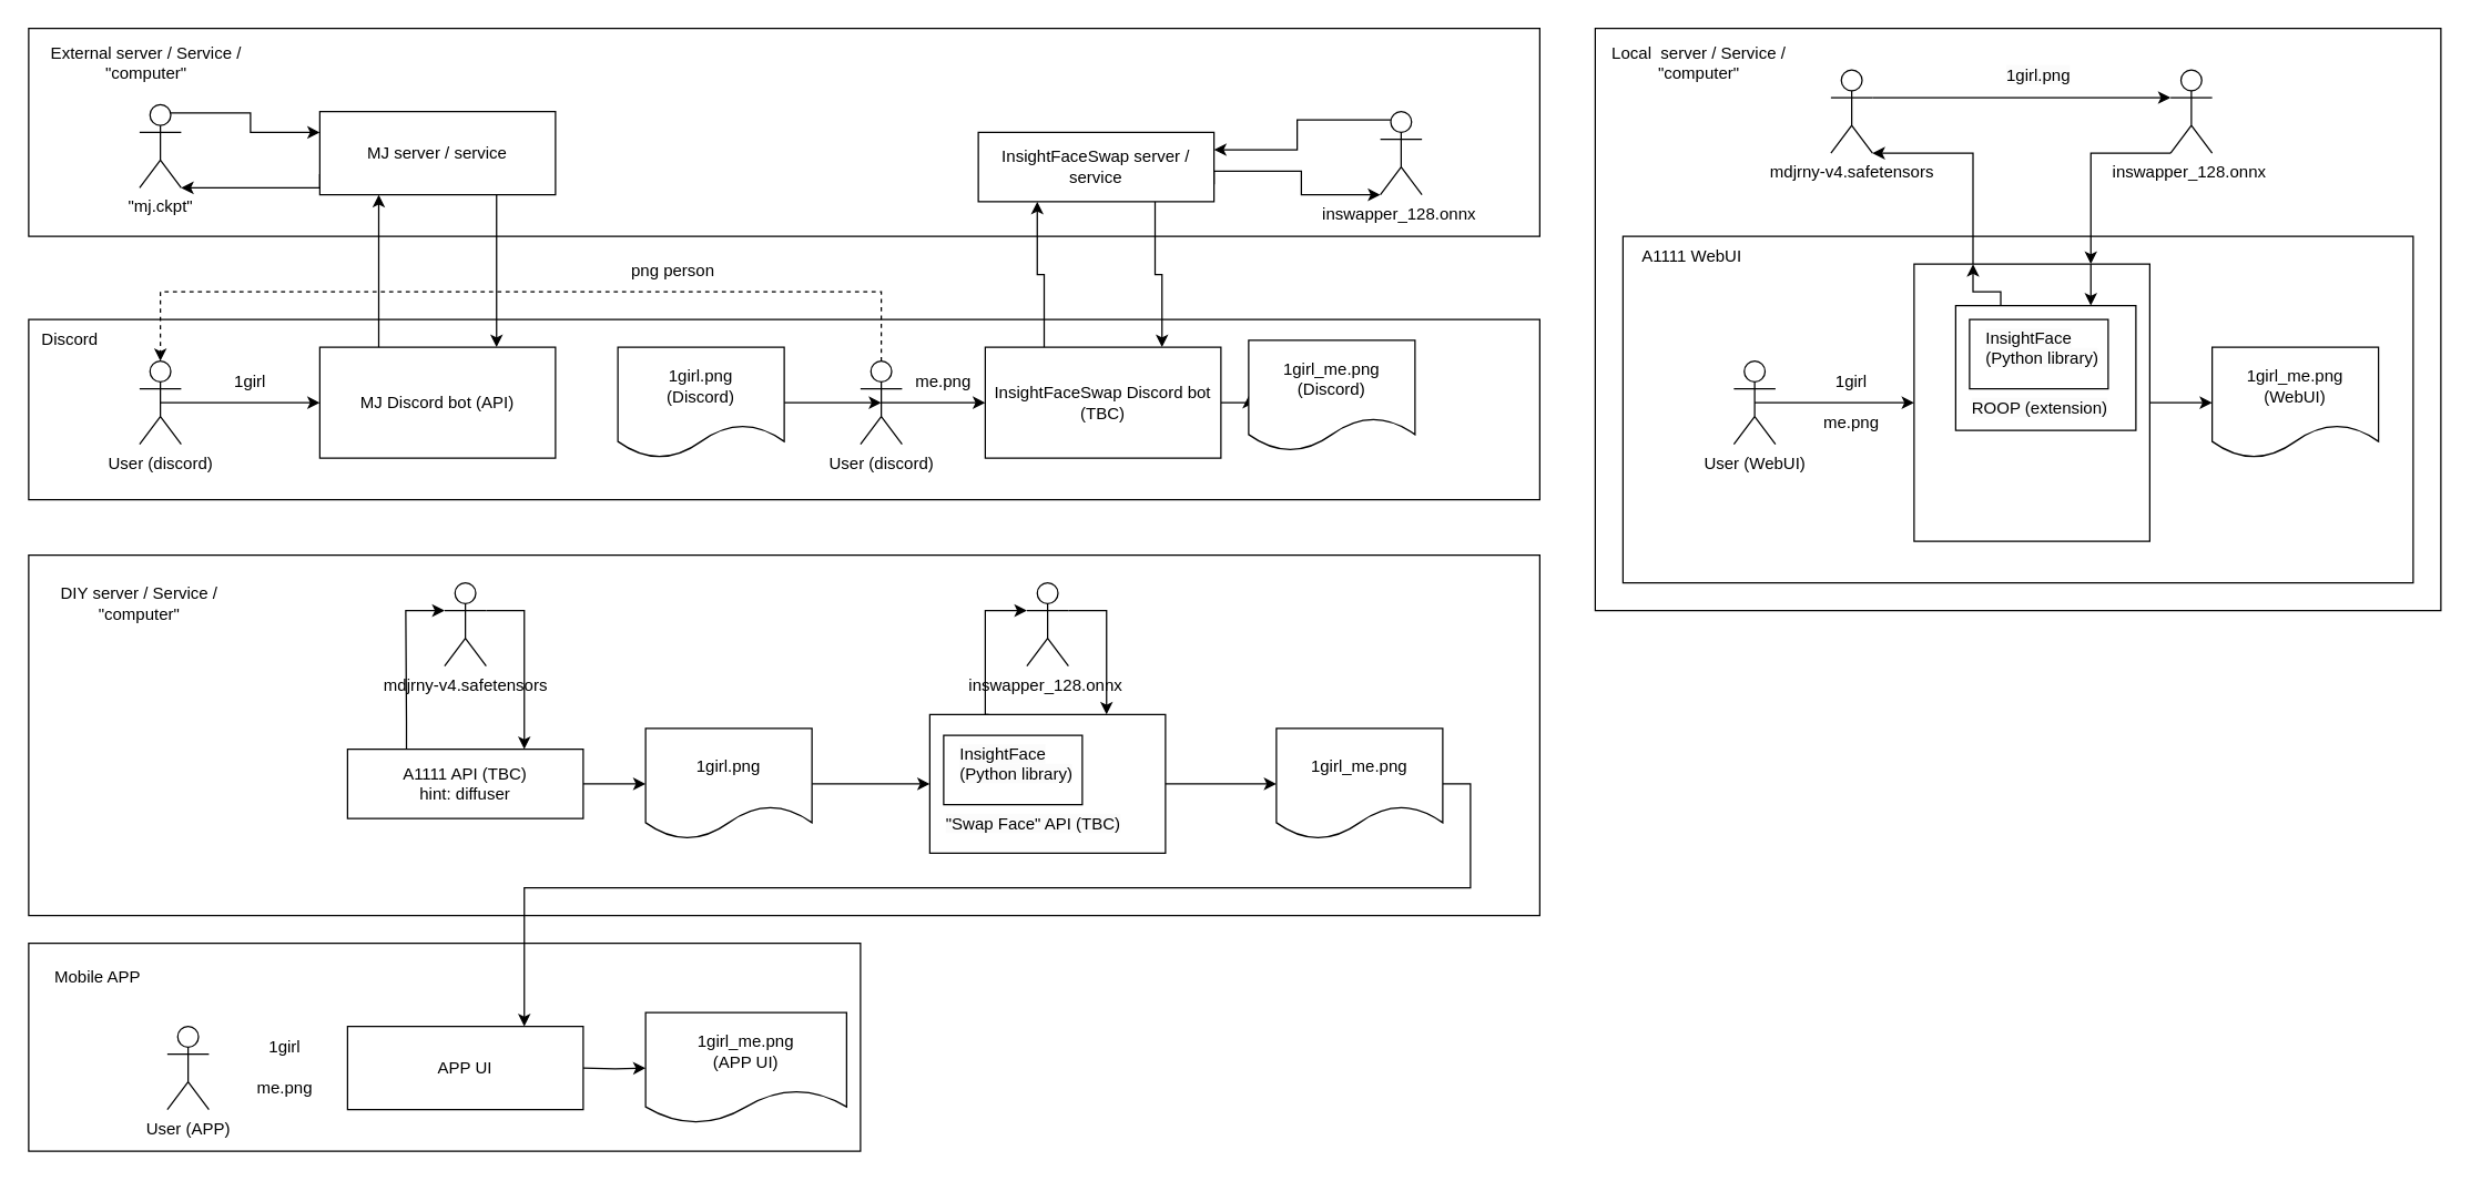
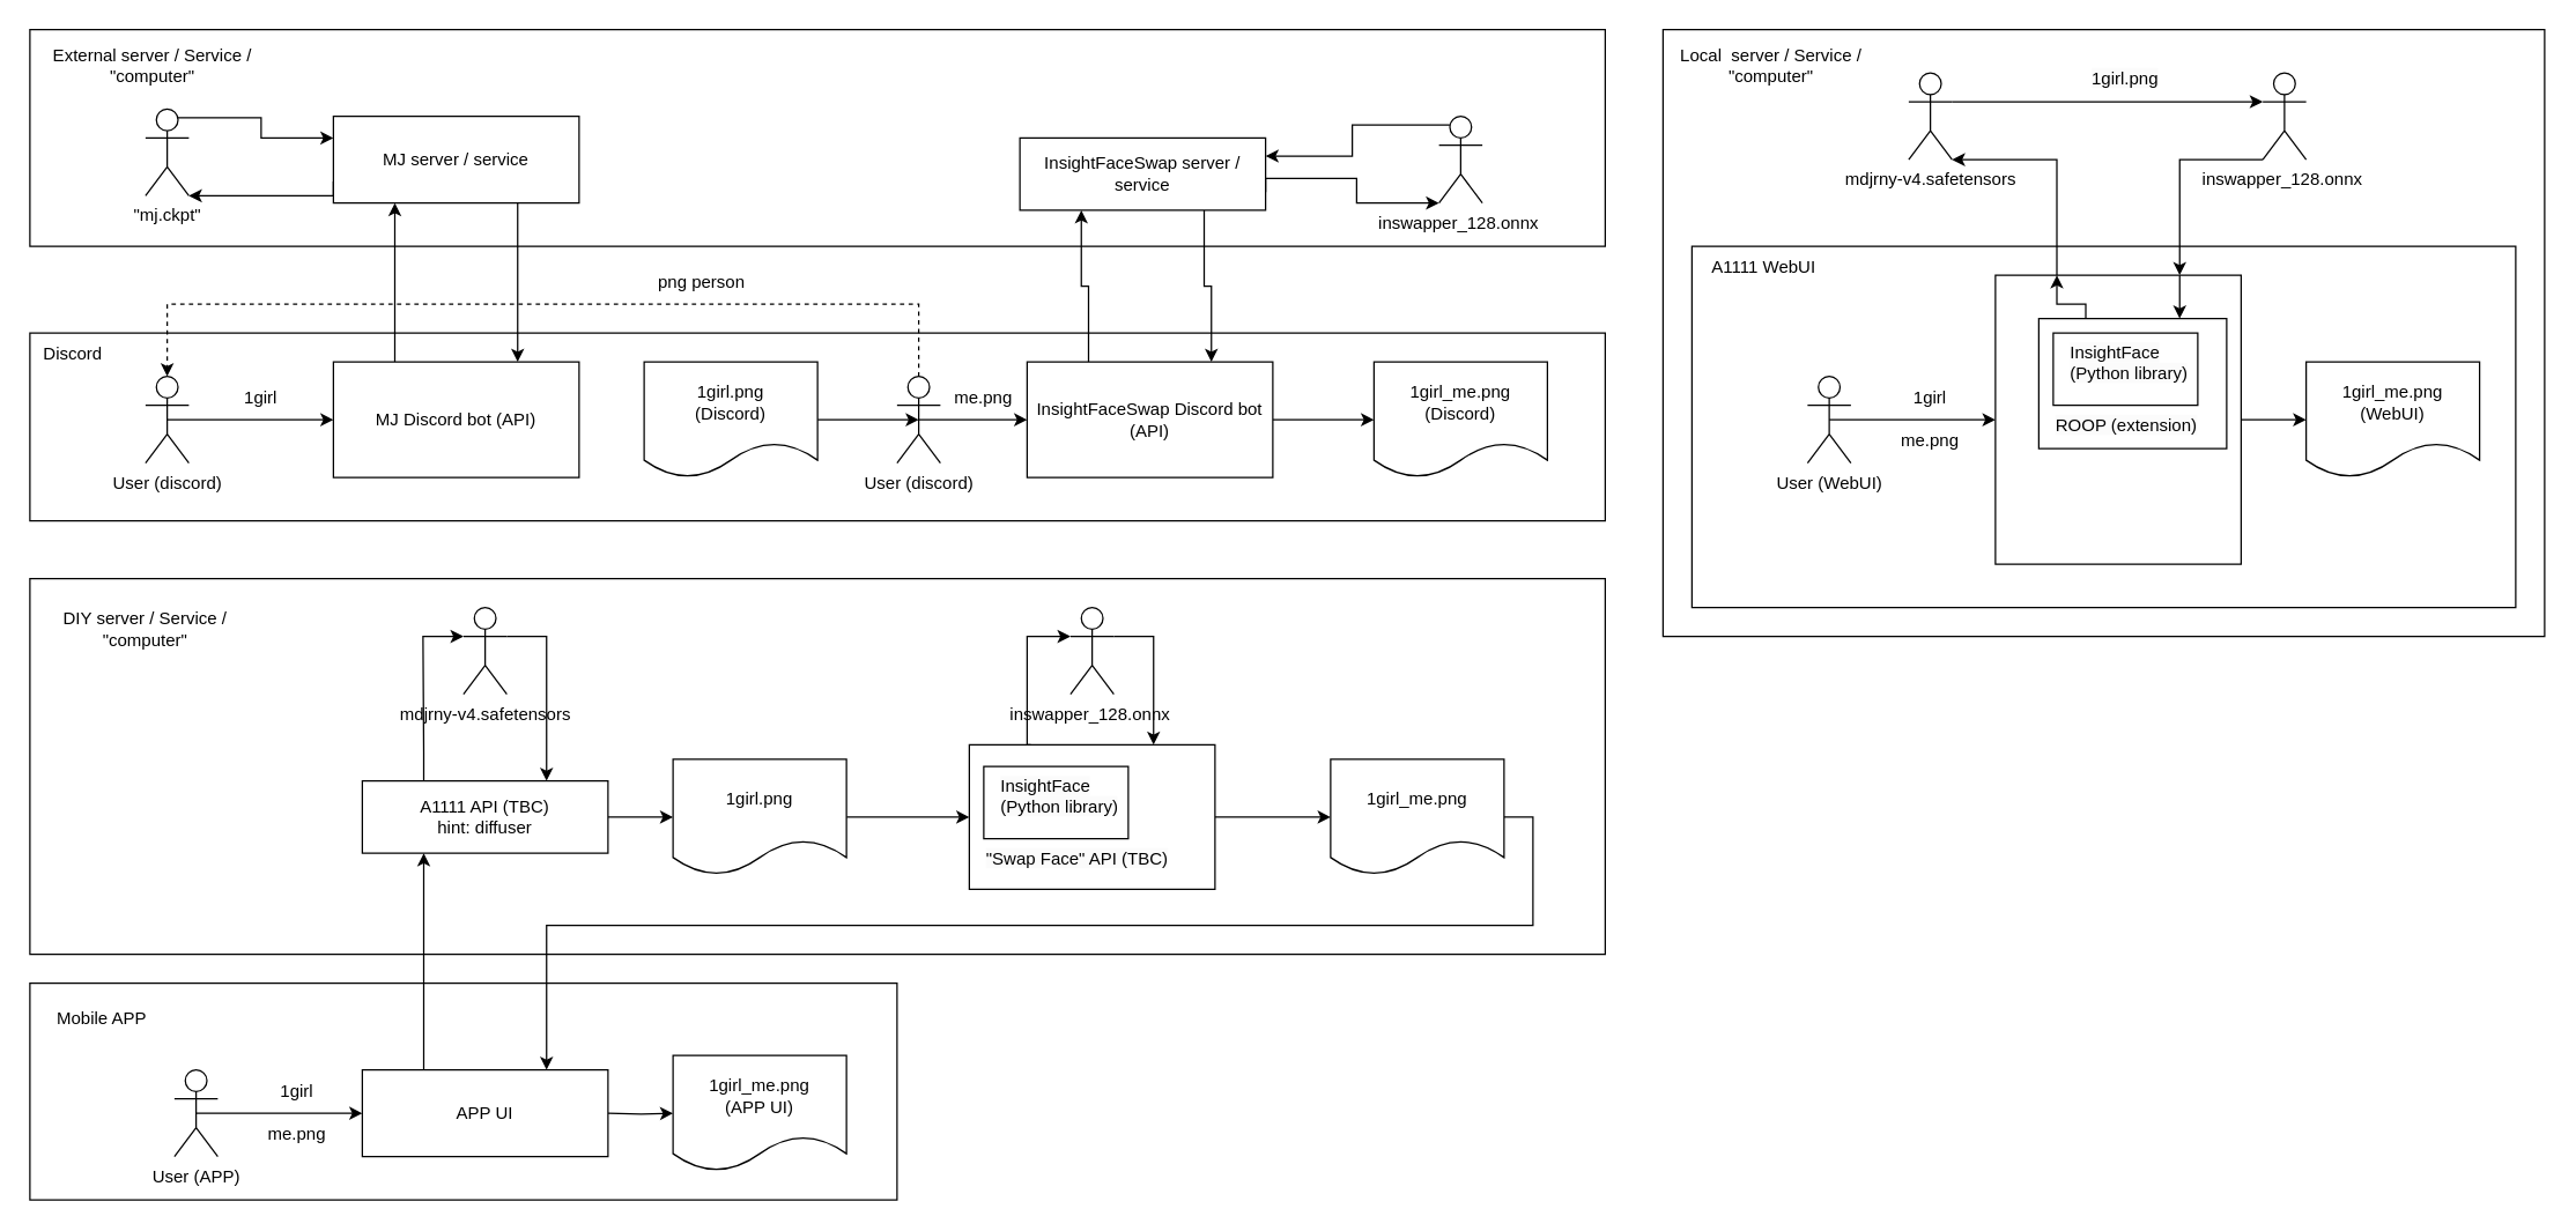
- <mxCell id="27" value="1girl_me.png&lt;br&gt;(Discord)" style="shape=document;whiteSpace=wrap;html=1;boundedLbl=1;" vertex="1" parent="1"><mxGeometry x="900" y="245" width="120" height="80" as="geometry" /></mxCell>
+ <mxCell id="27" value="1girl_me.png&lt;br&gt;(Discord)" style="shape=document;whiteSpace=wrap;html=1;boundedLbl=1;" vertex="1" parent="1"><mxGeometry x="950" y="250" width="120" height="80" as="geometry" /></mxCell>
- <mxCell id="26" value="InsightFaceSwap Discord bot (TBC)" style="rounded=0;whiteSpace=wrap;html=1;align=center;" vertex="1" parent="1"><mxGeometry x="710" y="250" width="170" height="80" as="geometry" /></mxCell>
+ <mxCell id="26" value="InsightFaceSwap Discord bot (API)" style="rounded=0;whiteSpace=wrap;html=1;align=center;" vertex="1" parent="1"><mxGeometry x="710" y="250" width="170" height="80" as="geometry" /></mxCell>
+ <mxCell id="76" style="edgeStyle=orthogonalEdgeStyle;rounded=0;orthogonalLoop=1;jettySize=auto;html=1;exitX=0.25;exitY=0;exitDx=0;exitDy=0;entryX=0.25;entryY=1;entryDx=0;entryDy=0;" edge="1" parent="1" source="77" target="60"><mxGeometry relative="1" as="geometry"><mxPoint x="280" y="620" as="targetPoint" /><mxPoint x="292.5" y="670" as="sourcePoint" /></mxGeometry></mxCell>
+ <mxCell id="62" style="edgeStyle=orthogonalEdgeStyle;rounded=0;orthogonalLoop=1;jettySize=auto;html=1;exitX=0.5;exitY=0.5;exitDx=0;exitDy=0;exitPerimeter=0;entryX=0;entryY=0.5;entryDx=0;entryDy=0;" edge="1" parent="1" source="63" target="77"><mxGeometry relative="1" as="geometry"><mxPoint x="250" y="770" as="targetPoint" /></mxGeometry></mxCell>
- <mxCell id="65" value="1girl_me.png&lt;br style=&quot;border-color: var(--border-color);&quot;&gt;(APP UI)" style="shape=document;whiteSpace=wrap;html=1;boundedLbl=1;" vertex="1" parent="1"><mxGeometry x="465" y="730" width="145" height="80" as="geometry" /></mxCell>
+ <mxCell id="65" value="1girl_me.png&lt;br style=&quot;border-color: var(--border-color);&quot;&gt;(APP UI)" style="shape=document;whiteSpace=wrap;html=1;boundedLbl=1;" vertex="1" parent="1"><mxGeometry x="465" y="730" width="120" height="80" as="geometry" /></mxCell>
